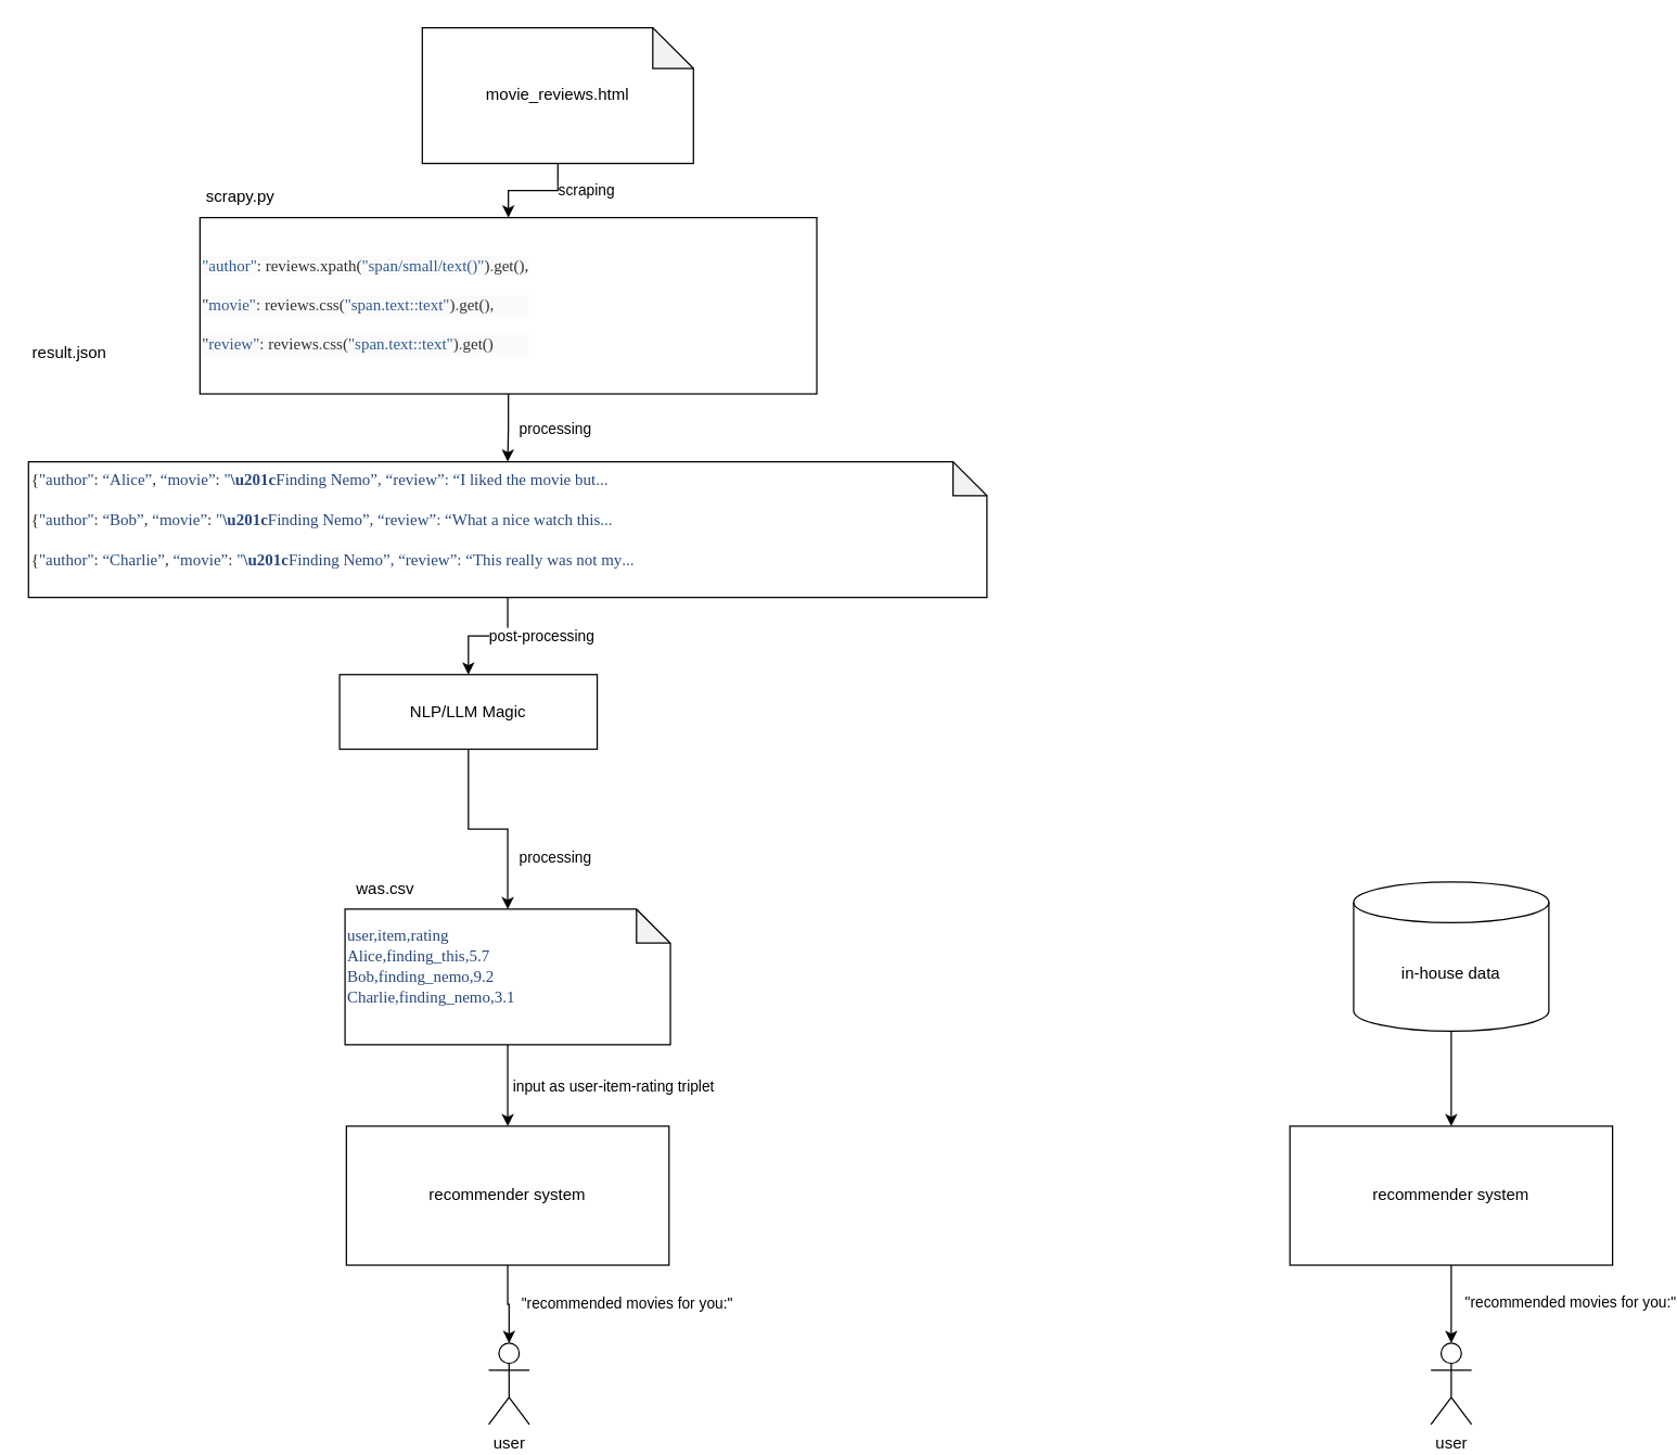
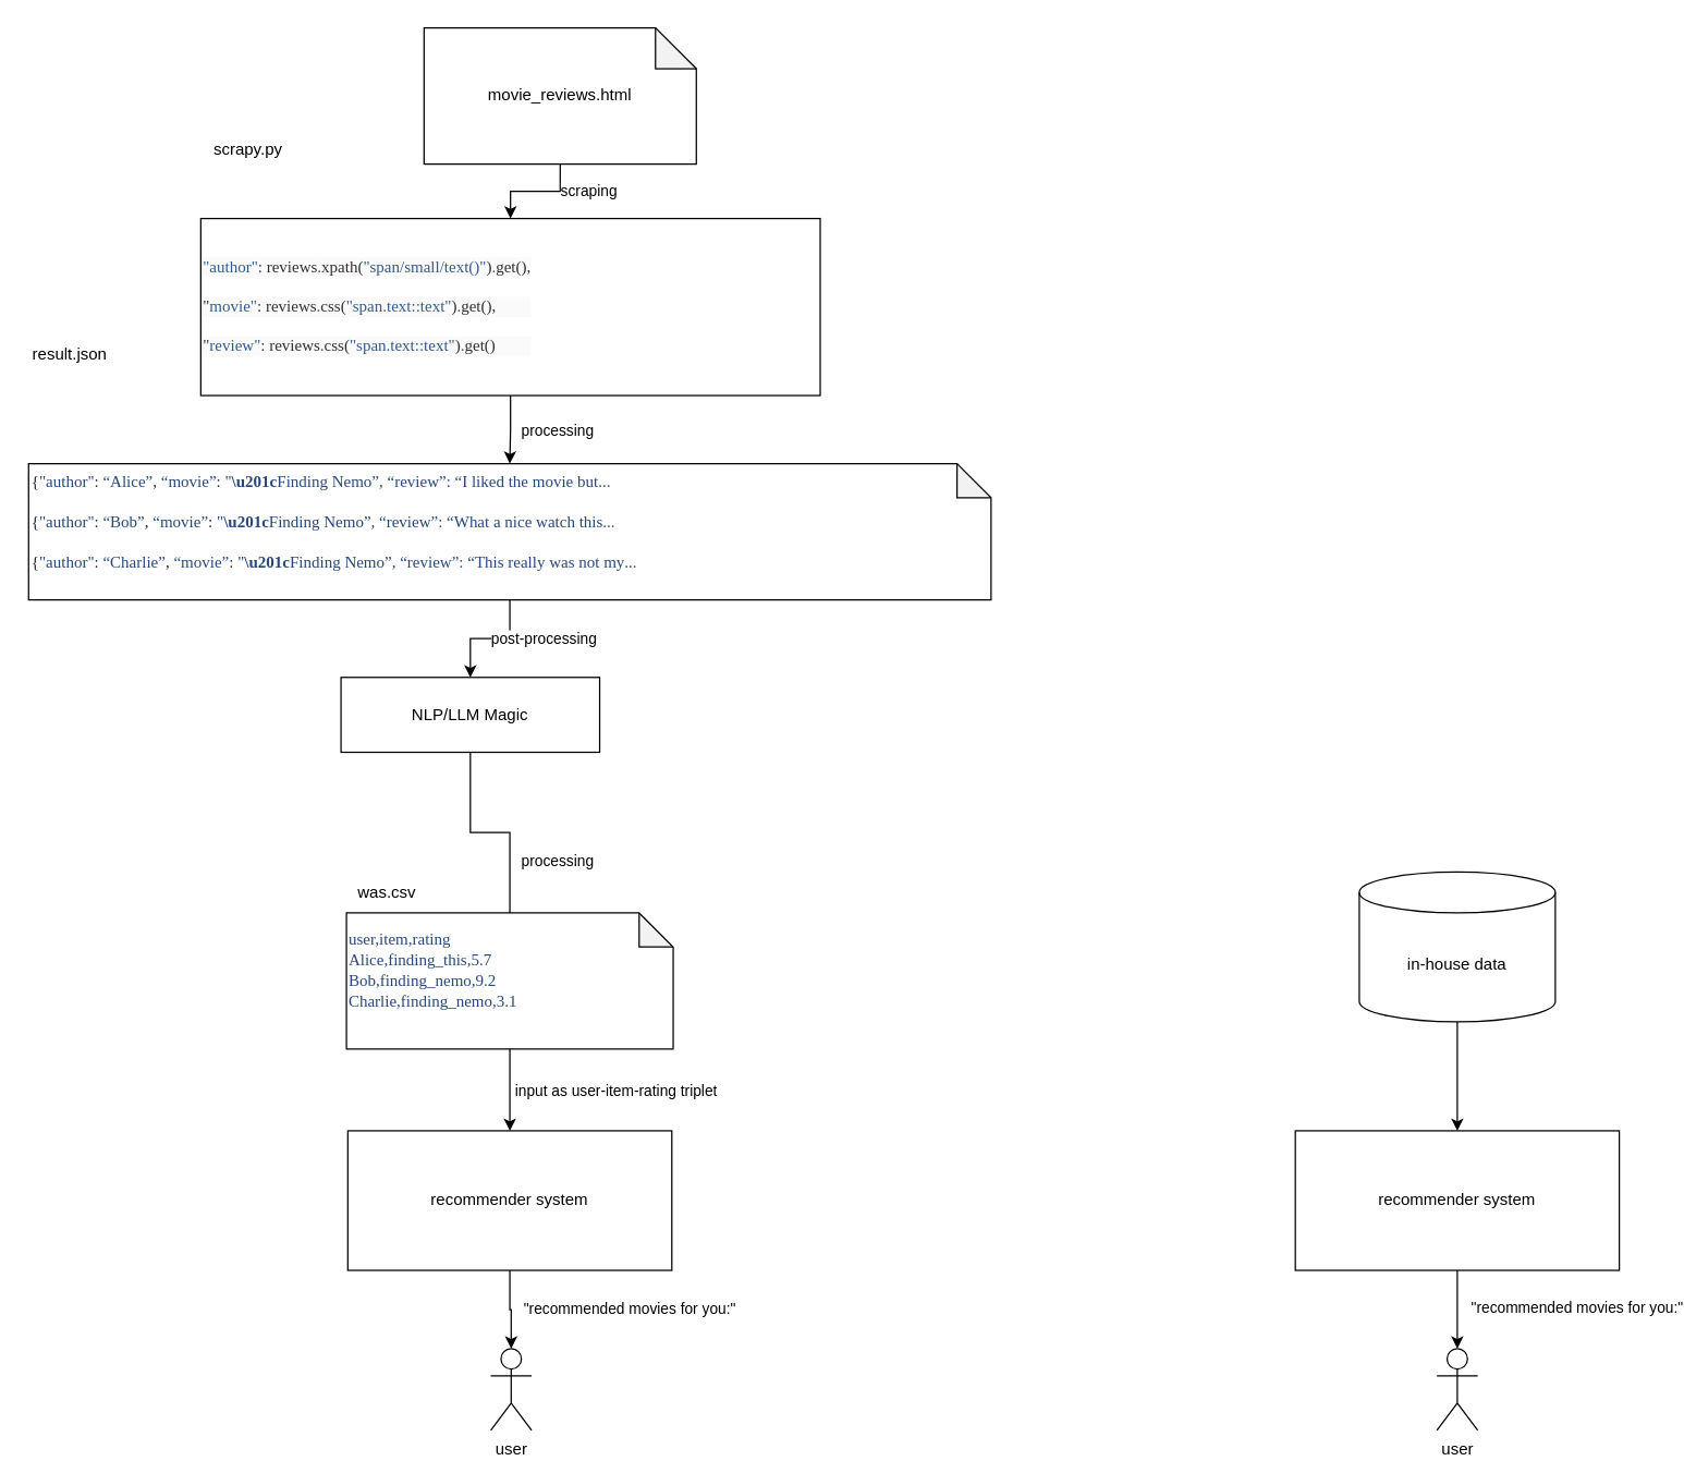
- <mxCell id="7" value="scrapy.py" style="text;html=1;align=center;verticalAlign=middle;whiteSpace=wrap;rounded=0;" parent="1" vertex="1"><mxGeometry x="147" y="130" width="60" height="30" as="geometry" /></mxCell>
+ <mxCell id="7" value="scrapy.py" style="text;html=1;align=center;verticalAlign=middle;whiteSpace=wrap;rounded=0;" parent="1" vertex="1"><mxGeometry x="152" y="95" width="60" height="30" as="geometry" /></mxCell>
- <mxCell id="13" style="edgeStyle=orthogonalEdgeStyle;rounded=0;orthogonalLoop=1;jettySize=auto;html=1;" parent="1" source="14" target="27" edge="1"><mxGeometry relative="1" as="geometry" /></mxCell>
+ <mxCell id="13" style="edgeStyle=orthogonalEdgeStyle;rounded=0;orthogonalLoop=1;jettySize=auto;html=1;endArrow=none;" parent="1" source="14" target="27" edge="1"><mxGeometry relative="1" as="geometry" /></mxCell>
- <mxCell id="24" value="in-house data" style="shape=cylinder3;whiteSpace=wrap;html=1;boundedLbl=1;backgroundOutline=1;size=15;" parent="1" vertex="1"><mxGeometry x="998" y="650" width="144" height="110" as="geometry" /></mxCell>
+ <mxCell id="24" value="in-house data" style="shape=cylinder3;whiteSpace=wrap;html=1;boundedLbl=1;backgroundOutline=1;size=15;" parent="1" vertex="1"><mxGeometry x="998" y="640" width="144" height="110" as="geometry" /></mxCell>
